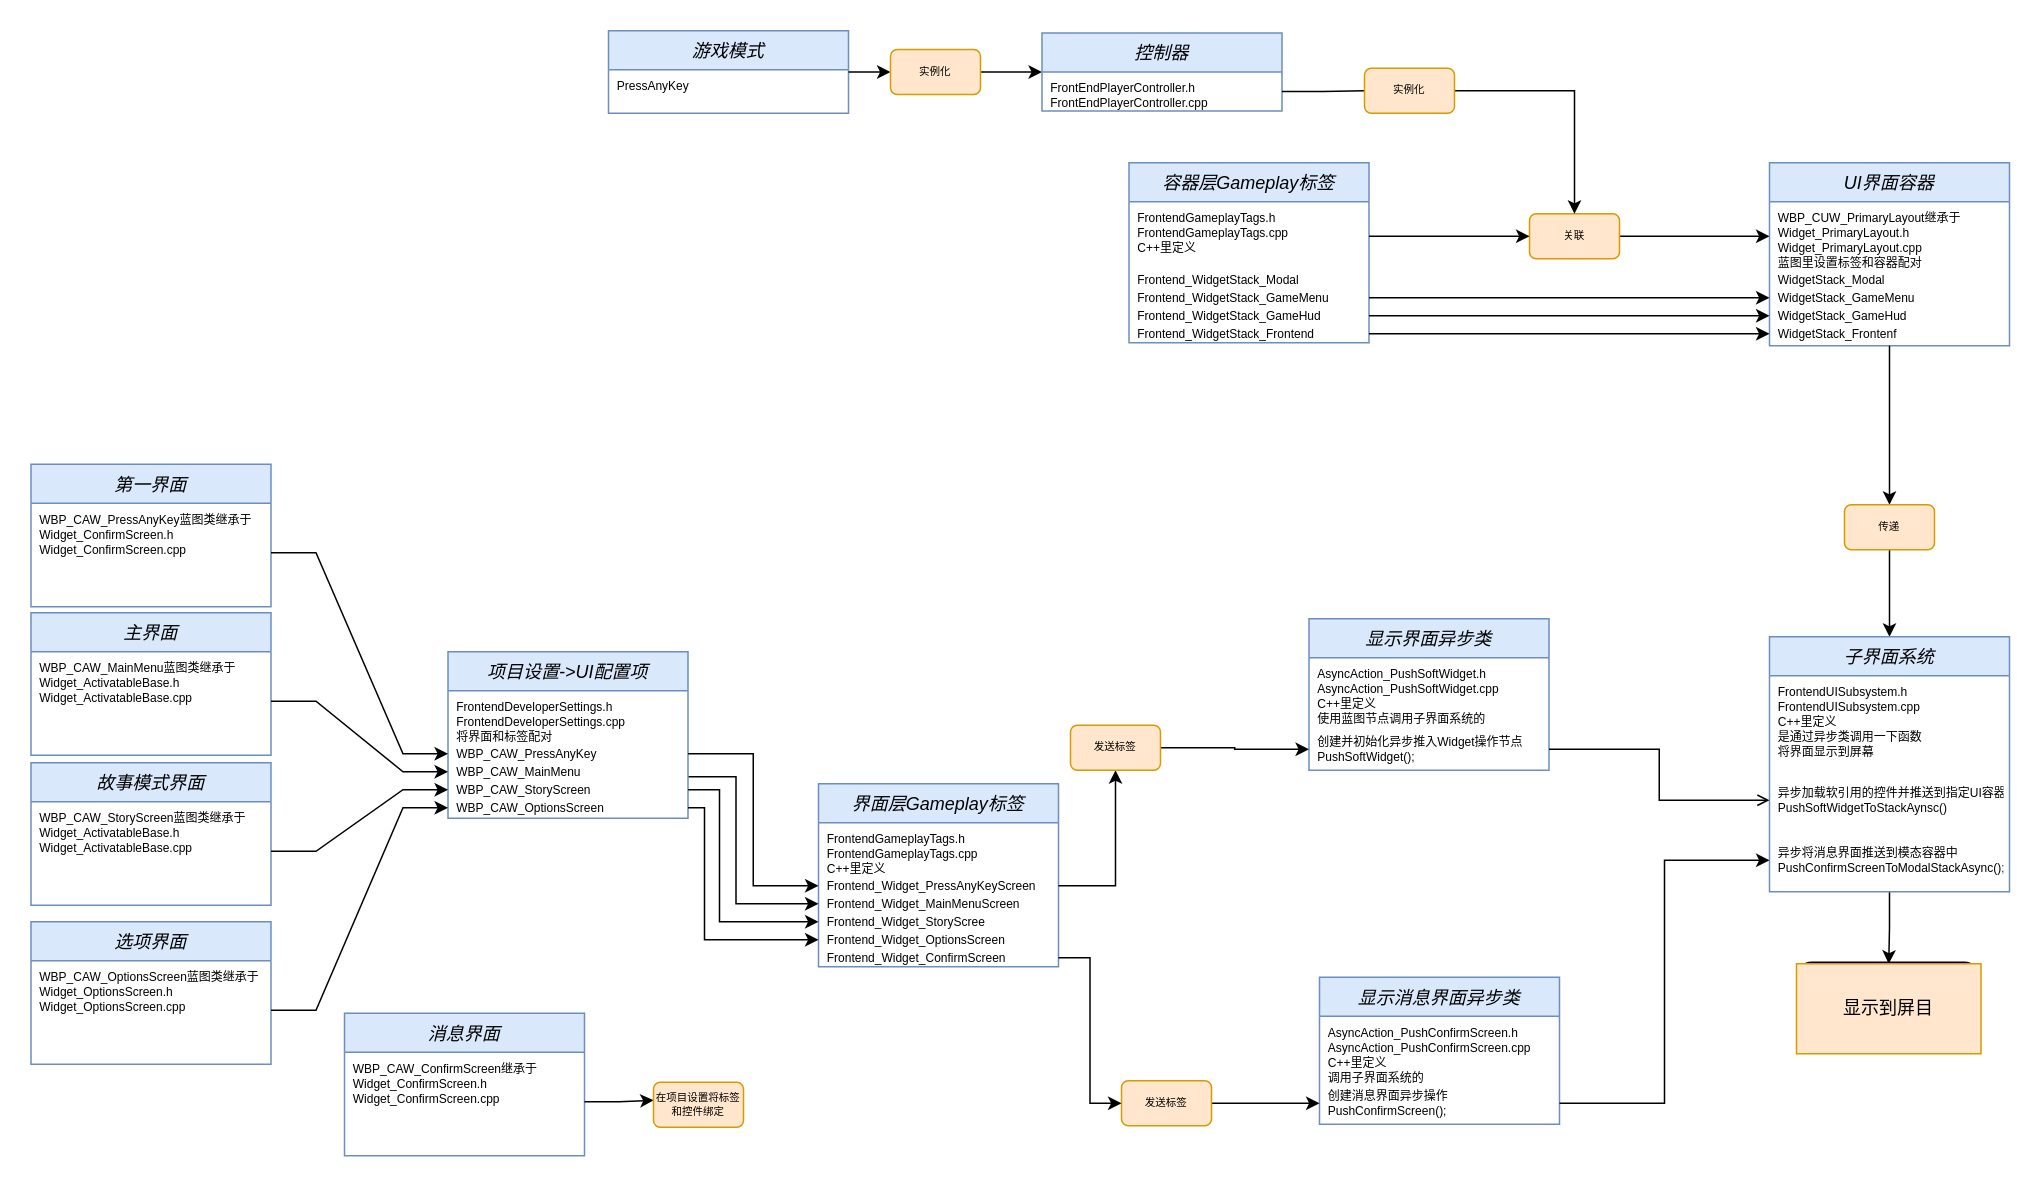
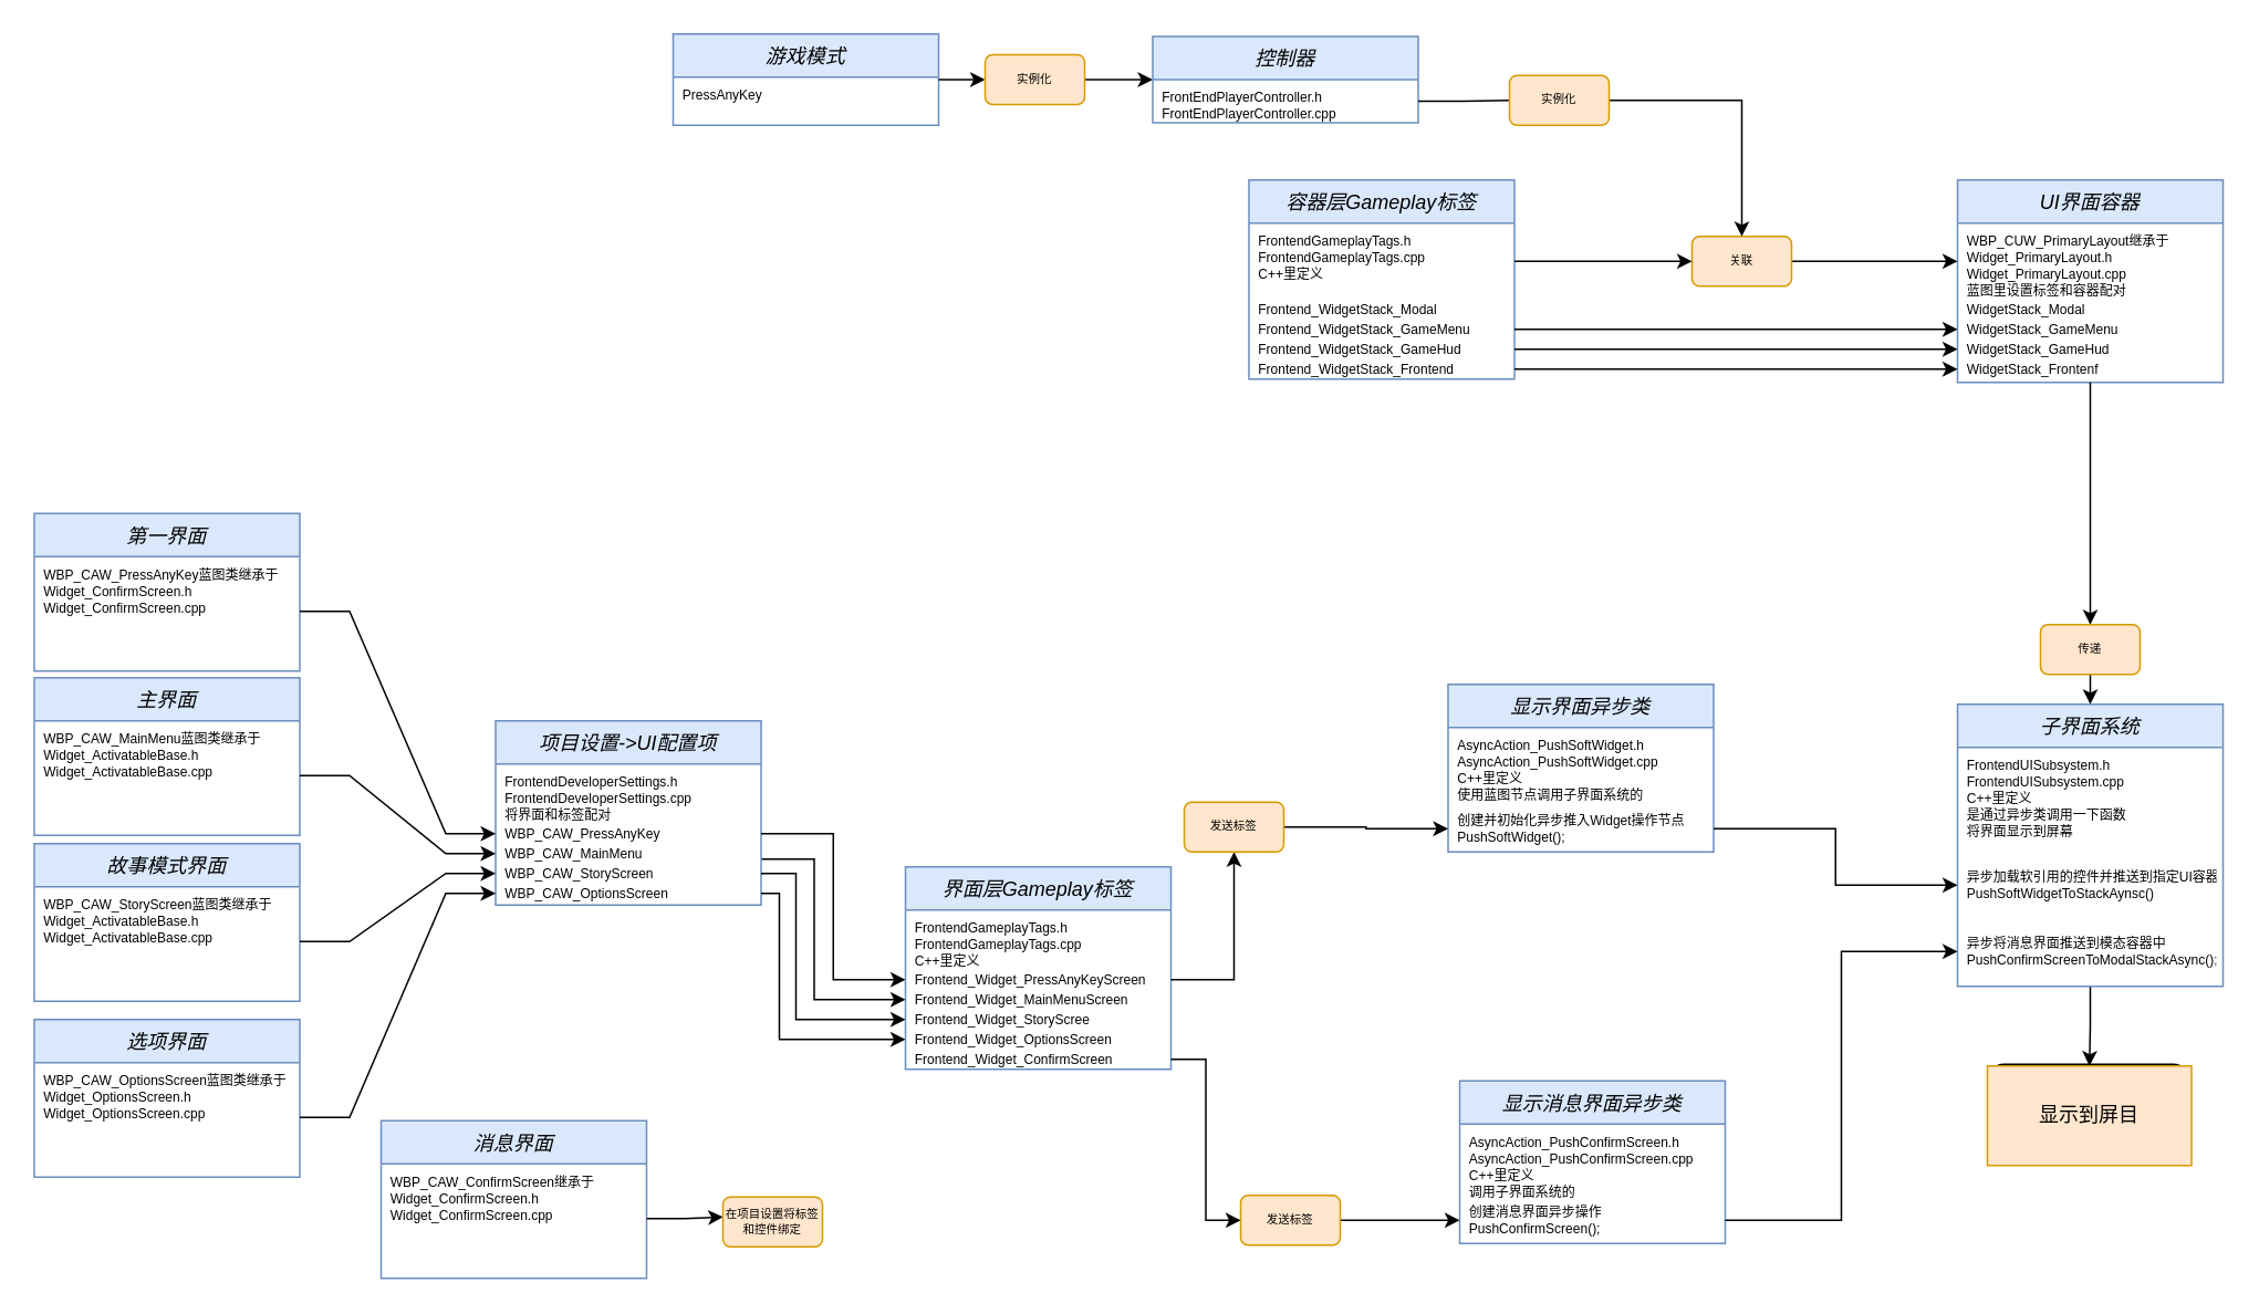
- <mxCell id="46" value="传递" style="text;html=1;align=center;verticalAlign=middle;whiteSpace=wrap;rounded=1;fontSize=7;strokeColor=#d79b00;fillColor=#ffe6cc;" parent="1" vertex="1"><mxGeometry x="1229" y="336" width="60" height="30" as="geometry" /></mxCell>
+ <mxCell id="46" value="传递" style="text;html=1;align=center;verticalAlign=middle;whiteSpace=wrap;rounded=1;fontSize=7;strokeColor=#d79b00;fillColor=#ffe6cc;" parent="1" vertex="1"><mxGeometry x="1229" y="376" width="60" height="30" as="geometry" /></mxCell>
- <mxCell id="86" style="edgeStyle=orthogonalEdgeStyle;rounded=0;orthogonalLoop=1;jettySize=auto;html=1;exitX=1;exitY=0.5;exitDx=0;exitDy=0;endArrow=open;" parent="1" source="29" target="25" edge="1"><mxGeometry relative="1" as="geometry" /></mxCell>
+ <mxCell id="86" style="edgeStyle=orthogonalEdgeStyle;rounded=0;orthogonalLoop=1;jettySize=auto;html=1;exitX=1;exitY=0.5;exitDx=0;exitDy=0;" parent="1" source="29" target="25" edge="1"><mxGeometry relative="1" as="geometry" /></mxCell>
